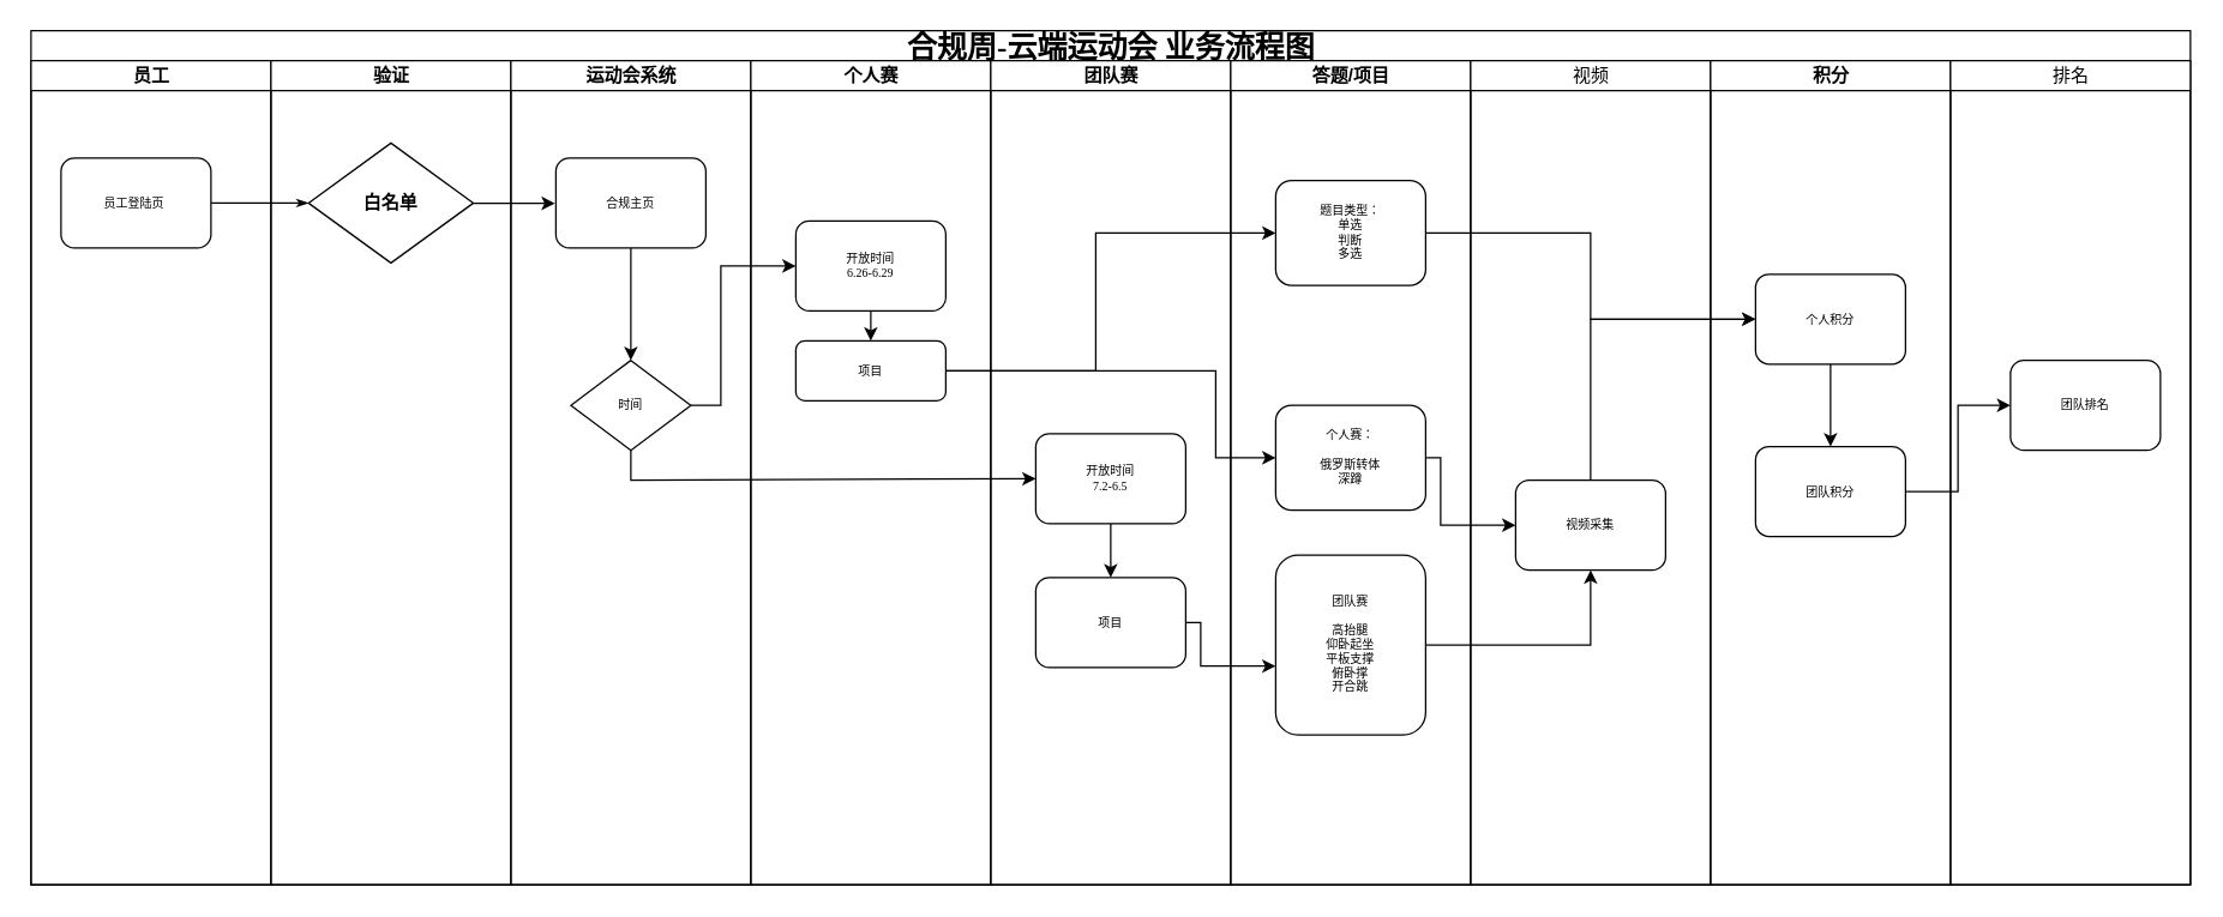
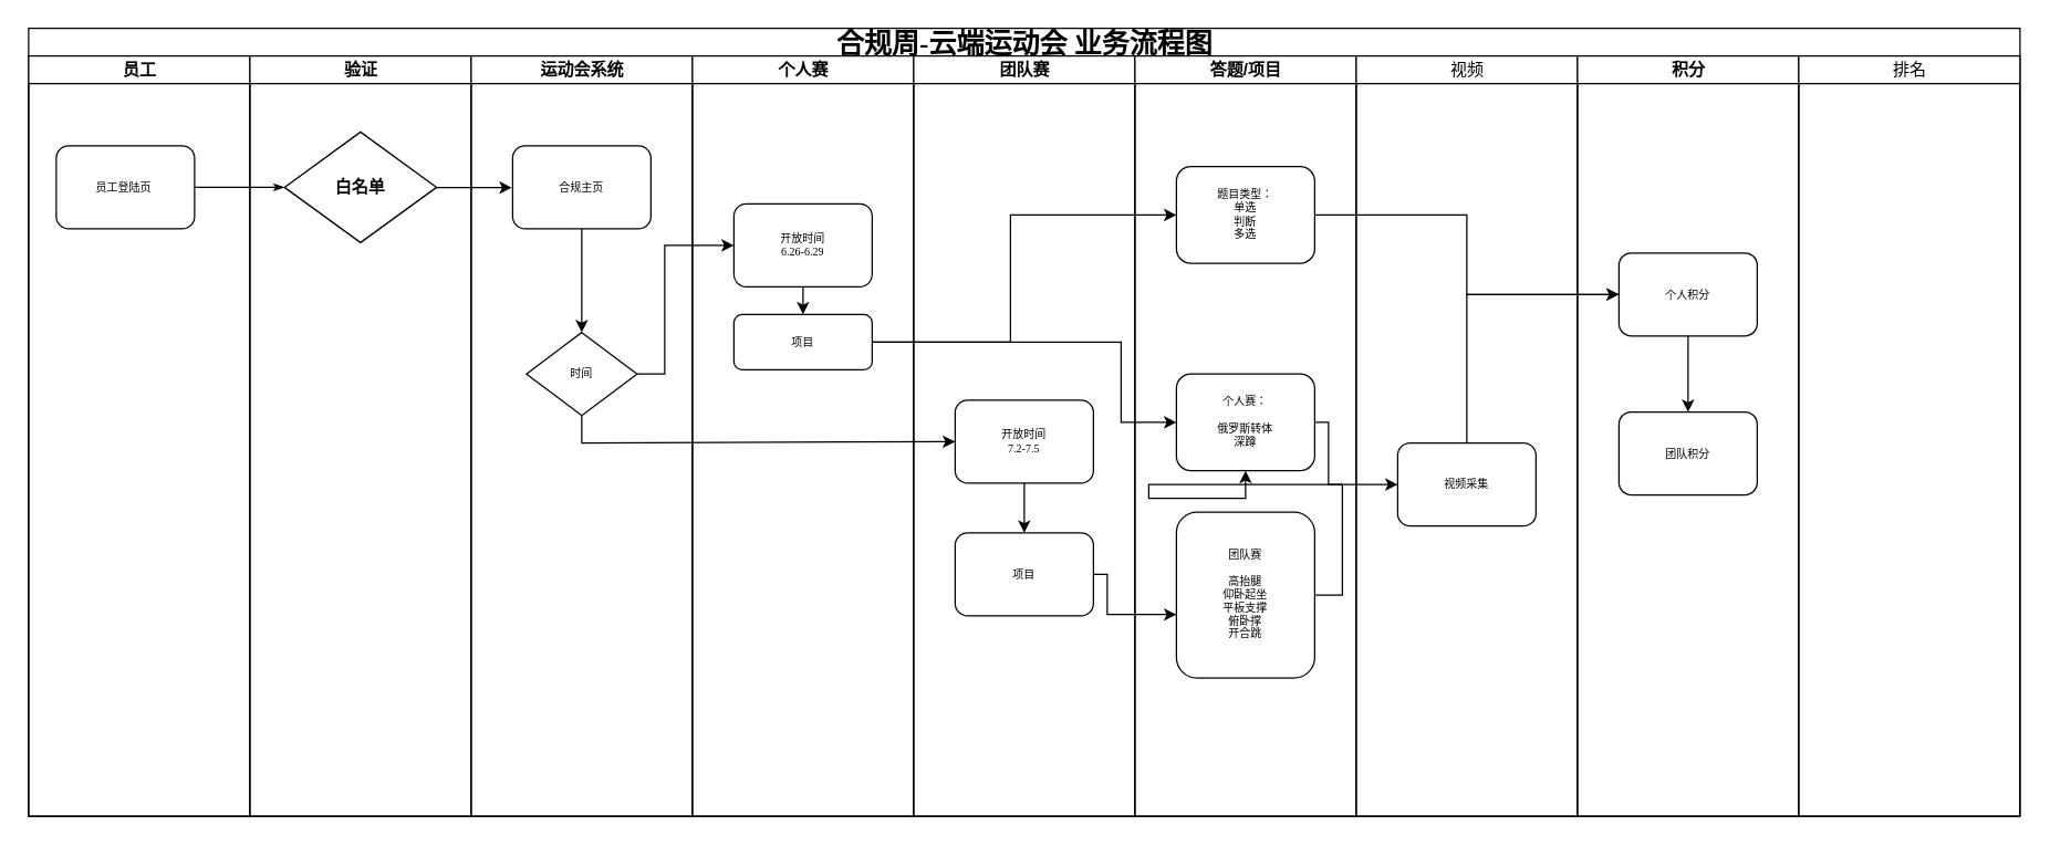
- <mxCell id="41" value="团队排名" style="rounded=1;whiteSpace=wrap;html=1;shadow=0;labelBackgroundColor=none;strokeWidth=1;fontFamily=Verdana;fontSize=8;align=center;" vertex="1" parent="40"><mxGeometry x="40" y="200" width="100" height="60" as="geometry" /></mxCell>
- <mxCell id="42" style="edgeStyle=orthogonalEdgeStyle;rounded=0;orthogonalLoop=1;jettySize=auto;html=1;exitX=1;exitY=0.5;exitDx=0;exitDy=0;fontSize=8;" edge="1" parent="1" source="38" target="41"><mxGeometry relative="1" as="geometry" /></mxCell>
- <mxCell id="18" value="开放时间&lt;br&gt;7.2-6.5" style="rounded=1;whiteSpace=wrap;html=1;shadow=0;labelBackgroundColor=none;strokeWidth=1;fontFamily=Verdana;fontSize=8;align=center;" vertex="1" parent="16"><mxGeometry x="30" y="249" width="100" height="60" as="geometry" /></mxCell>
+ <mxCell id="18" value="开放时间&lt;br&gt;7.2-7.5" style="rounded=1;whiteSpace=wrap;html=1;shadow=0;labelBackgroundColor=none;strokeWidth=1;fontFamily=Verdana;fontSize=8;align=center;" vertex="1" parent="16"><mxGeometry x="30" y="249" width="100" height="60" as="geometry" /></mxCell>
- <mxCell id="34" style="edgeStyle=orthogonalEdgeStyle;rounded=0;orthogonalLoop=1;jettySize=auto;html=1;exitX=1;exitY=0.5;exitDx=0;exitDy=0;entryX=0.5;entryY=1;entryDx=0;entryDy=0;fontSize=8;" edge="1" parent="2" source="23" target="31"><mxGeometry relative="1" as="geometry" /></mxCell>
+ <mxCell id="34" style="edgeStyle=orthogonalEdgeStyle;rounded=0;orthogonalLoop=1;jettySize=auto;html=1;exitX=1;exitY=0.5;exitDx=0;exitDy=0;fontSize=8;" edge="1" parent="2" source="23" target="22"><mxGeometry relative="1" as="geometry" /></mxCell>
